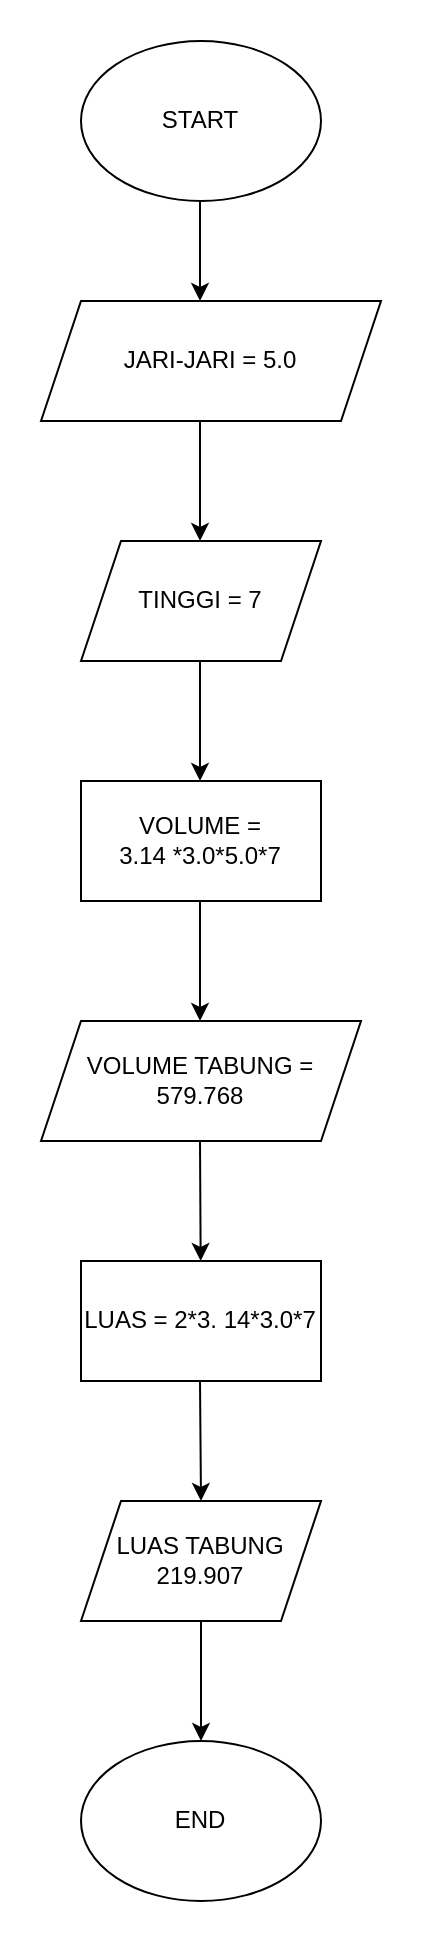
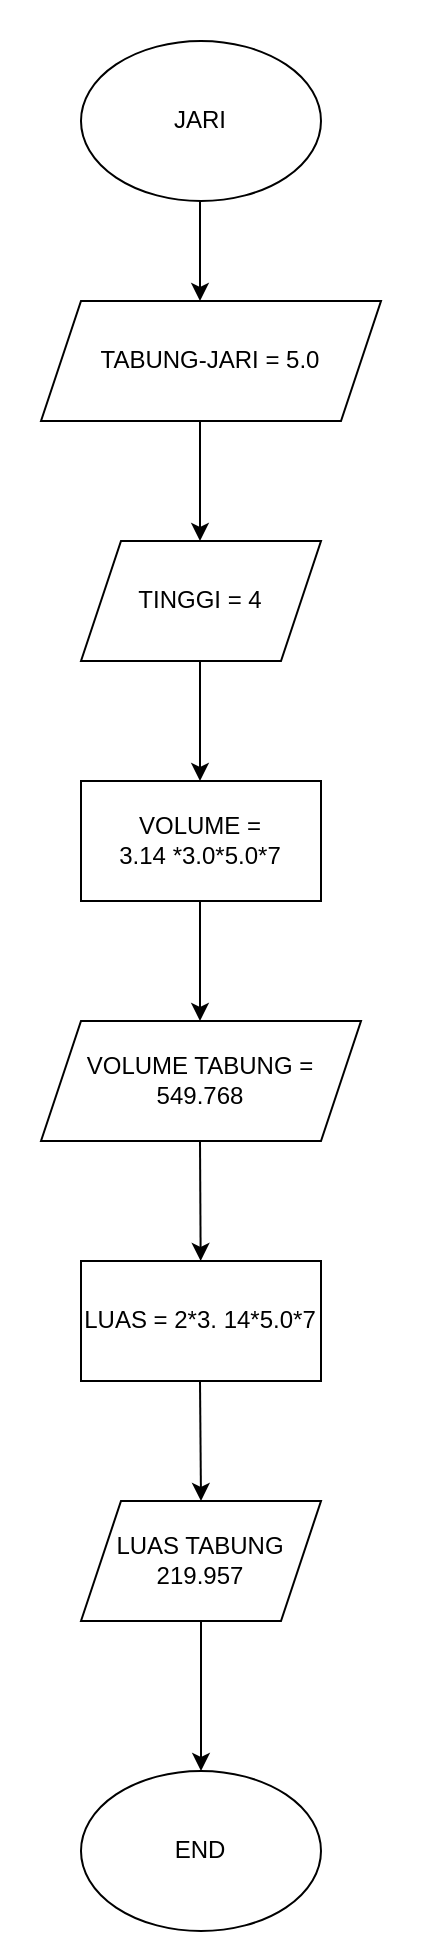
- <mxCell id="2" value="START" style="ellipse;whiteSpace=wrap;html=1;" vertex="1" parent="1"><mxGeometry x="40" width="120" height="80" as="geometry" y="20" /></mxCell>
+ <mxCell id="2" value="JARI" style="ellipse;whiteSpace=wrap;html=1;" vertex="1" parent="1"><mxGeometry x="40" width="120" height="80" as="geometry" y="20" /></mxCell>
- <mxCell id="3" value="JARI-JARI = 5.0" style="shape=parallelogram;perimeter=parallelogramPerimeter;whiteSpace=wrap;html=1;fixedSize=1;" vertex="1" parent="1"><mxGeometry x="20" y="150" width="170" height="60" as="geometry" /></mxCell>
+ <mxCell id="3" value="TABUNG-JARI = 5.0" style="shape=parallelogram;perimeter=parallelogramPerimeter;whiteSpace=wrap;html=1;fixedSize=1;" vertex="1" parent="1"><mxGeometry x="20" y="150" width="170" height="60" as="geometry" /></mxCell>
- <mxCell id="6" value="TINGGI = 7" style="shape=parallelogram;perimeter=parallelogramPerimeter;whiteSpace=wrap;html=1;fixedSize=1;" vertex="1" parent="1"><mxGeometry x="40" y="270" width="120" height="60" as="geometry" /></mxCell>
+ <mxCell id="6" value="TINGGI = 4" style="shape=parallelogram;perimeter=parallelogramPerimeter;whiteSpace=wrap;html=1;fixedSize=1;" vertex="1" parent="1"><mxGeometry x="40" y="270" width="120" height="60" as="geometry" /></mxCell>
- <mxCell id="10" value="VOLUME TABUNG =&lt;br&gt;579.768" style="shape=parallelogram;perimeter=parallelogramPerimeter;whiteSpace=wrap;html=1;fixedSize=1;" vertex="1" parent="1"><mxGeometry x="20" y="510" width="160" height="60" as="geometry" /></mxCell>
+ <mxCell id="10" value="VOLUME TABUNG =&lt;br&gt;549.768" style="shape=parallelogram;perimeter=parallelogramPerimeter;whiteSpace=wrap;html=1;fixedSize=1;" vertex="1" parent="1"><mxGeometry x="20" y="510" width="160" height="60" as="geometry" /></mxCell>
- <mxCell id="12" value="LUAS = 2*3. 14*3.0*7" style="rounded=0;whiteSpace=wrap;html=1;" vertex="1" parent="1"><mxGeometry x="40" y="630" width="120" height="60" as="geometry" /></mxCell>
+ <mxCell id="12" value="LUAS = 2*3. 14*5.0*7" style="rounded=0;whiteSpace=wrap;html=1;" vertex="1" parent="1"><mxGeometry x="40" y="630" width="120" height="60" as="geometry" /></mxCell>
- <mxCell id="14" value="LUAS TABUNG&lt;br&gt;219.907" style="shape=parallelogram;perimeter=parallelogramPerimeter;whiteSpace=wrap;html=1;fixedSize=1;" vertex="1" parent="1"><mxGeometry x="40" y="750" width="120" height="60" as="geometry" /></mxCell>
+ <mxCell id="14" value="LUAS TABUNG&lt;br&gt;219.957" style="shape=parallelogram;perimeter=parallelogramPerimeter;whiteSpace=wrap;html=1;fixedSize=1;" vertex="1" parent="1"><mxGeometry x="40" y="750" width="120" height="60" as="geometry" /></mxCell>
- <mxCell id="16" value="END" style="ellipse;whiteSpace=wrap;html=1;" vertex="1" parent="1"><mxGeometry x="40" y="870" width="120" height="80" as="geometry" /></mxCell>
+ <mxCell id="16" value="END" style="ellipse;whiteSpace=wrap;html=1;" vertex="1" parent="1"><mxGeometry x="40" y="885" width="120" height="80" as="geometry" /></mxCell>
